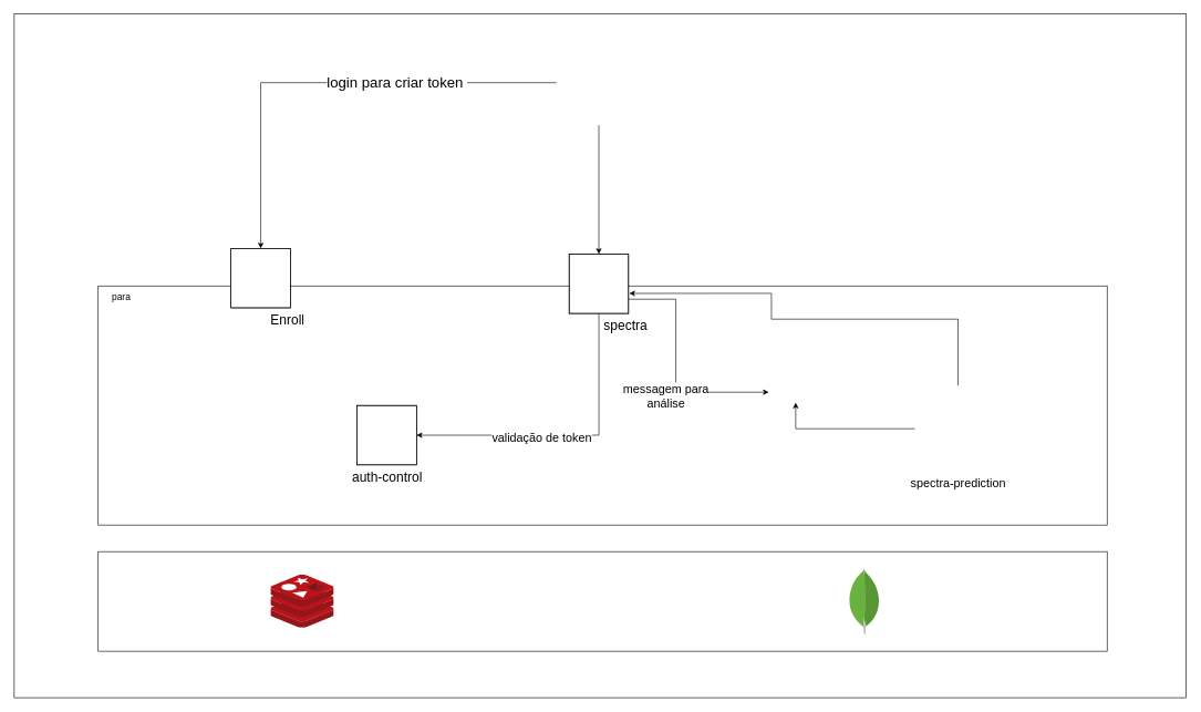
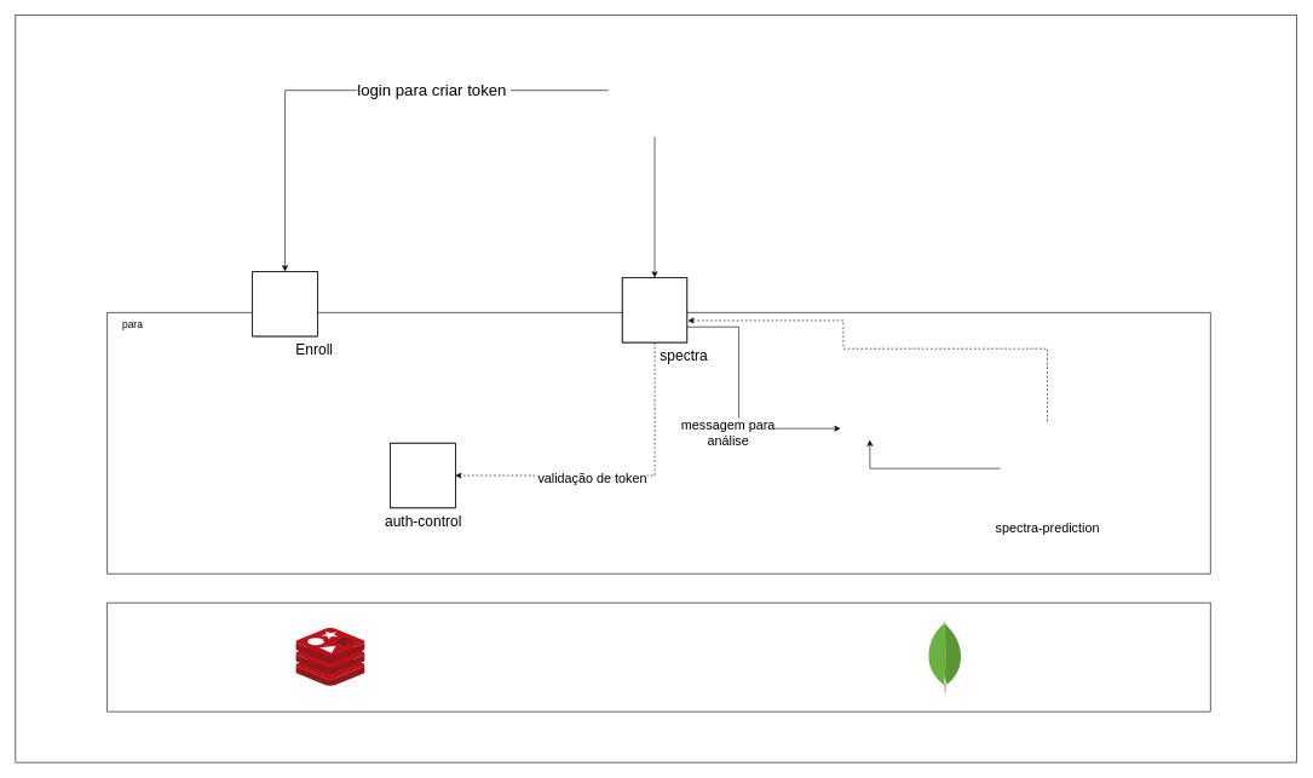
- <mxCell id="17" style="edgeStyle=orthogonalEdgeStyle;rounded=0;orthogonalLoop=1;jettySize=auto;html=1;entryX=1.012;entryY=0.662;entryDx=0;entryDy=0;entryPerimeter=0;" parent="1" source="18" target="15" edge="1"><mxGeometry relative="1" as="geometry"><Array as="points"><mxPoint x="1442" y="480" /><mxPoint x="1161" y="480" /><mxPoint x="1161" y="441" /><mxPoint x="947" y="441" /></Array></mxGeometry></mxCell>
+ <mxCell id="17" style="edgeStyle=orthogonalEdgeStyle;rounded=0;orthogonalLoop=1;jettySize=auto;html=1;entryX=1.012;entryY=0.662;entryDx=0;entryDy=0;entryPerimeter=0;dashed=1;" parent="1" source="18" target="15" edge="1"><mxGeometry relative="1" as="geometry"><Array as="points"><mxPoint x="1442" y="480" /><mxPoint x="1161" y="480" /><mxPoint x="1161" y="441" /><mxPoint x="947" y="441" /></Array></mxGeometry></mxCell>
- <mxCell id="11" style="edgeStyle=orthogonalEdgeStyle;rounded=0;orthogonalLoop=1;jettySize=auto;html=1;entryX=1;entryY=0.5;entryDx=0;entryDy=0;fontSize=22;" parent="1" source="15" target="10" edge="1"><mxGeometry relative="1" as="geometry"><Array as="points"><mxPoint x="901" y="655" /></Array></mxGeometry></mxCell>
+ <mxCell id="11" style="edgeStyle=orthogonalEdgeStyle;rounded=0;orthogonalLoop=1;jettySize=auto;html=1;entryX=1;entryY=0.5;entryDx=0;entryDy=0;fontSize=22;dashed=1;" parent="1" source="15" target="10" edge="1"><mxGeometry relative="1" as="geometry"><Array as="points"><mxPoint x="901" y="655" /></Array></mxGeometry></mxCell>
